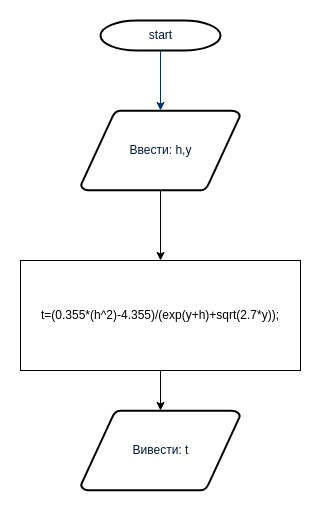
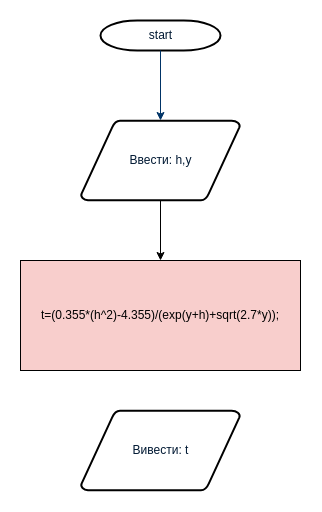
- <mxCell id="3" value="Ввести: h,y" style="shape=mxgraph.flowchart.data;fillColor=#FFFFFF;strokeColor=#000000;strokeWidth=2;gradientColor=none;gradientDirection=north;fontColor=#001933;fontStyle=0;html=1;" parent="1" vertex="1"><mxGeometry x="80.5" y="110" width="159" height="80" as="geometry" /></mxCell>
+ <mxCell id="3" value="Ввести: h,y" style="shape=mxgraph.flowchart.data;fillColor=#FFFFFF;strokeColor=#000000;strokeWidth=2;gradientColor=none;gradientDirection=north;fontColor=#001933;fontStyle=0;html=1;" parent="1" vertex="1"><mxGeometry x="80.5" y="120" width="159" height="80" as="geometry" /></mxCell>
- <mxCell id="6" value="t=(0.355*(h^2)-4.355)/(exp(y+h)+sqrt(2.7*y));" style="rounded=0;whiteSpace=wrap;html=1;" parent="1" vertex="1"><mxGeometry x="20" y="260" width="280" height="110" as="geometry" /></mxCell>
+ <mxCell id="6" value="t=(0.355*(h^2)-4.355)/(exp(y+h)+sqrt(2.7*y));" style="rounded=0;whiteSpace=wrap;html=1;fillColor=#f8cecc;" parent="1" vertex="1"><mxGeometry x="20" y="260" width="280" height="110" as="geometry" /></mxCell>
- <mxCell id="8" value="" style="endArrow=classic;html=1;exitX=0.5;exitY=1;exitDx=0;exitDy=0;entryX=0.5;entryY=0;entryDx=0;entryDy=0;entryPerimeter=0;" parent="1" source="6" target="5" edge="1"><mxGeometry width="50" height="50" relative="1" as="geometry"><mxPoint x="20" y="650" as="sourcePoint" /><mxPoint x="70" y="600" as="targetPoint" /></mxGeometry></mxCell>
